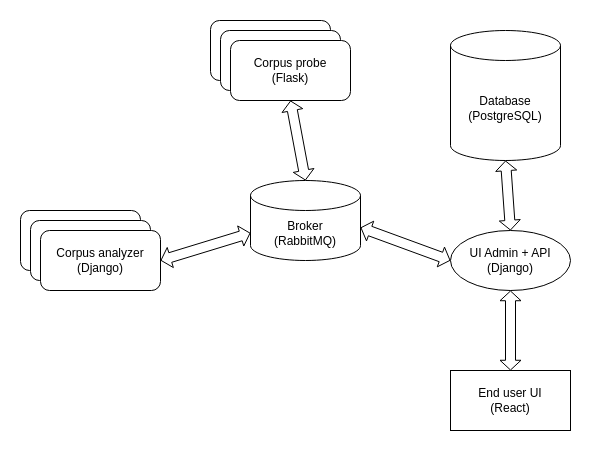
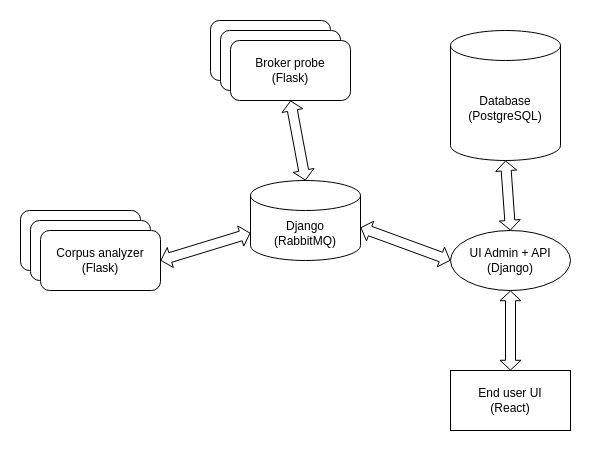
- <mxCell id="7" value="&lt;div&gt;Corpus probe&lt;/div&gt;&lt;div&gt;(Flask)&lt;br&gt;&lt;/div&gt;" style="rounded=1;whiteSpace=wrap;html=1;" vertex="1" parent="1"><mxGeometry x="230" y="40" width="120" height="60" as="geometry" /></mxCell>
+ <mxCell id="7" value="&lt;div&gt;Broker probe&lt;/div&gt;&lt;div&gt;(Flask)&lt;br&gt;&lt;/div&gt;" style="rounded=1;whiteSpace=wrap;html=1;" vertex="1" parent="1"><mxGeometry x="230" y="40" width="120" height="60" as="geometry" /></mxCell>
- <mxCell id="4" value="Broker&lt;br&gt;&lt;div&gt;(RabbitMQ)&lt;/div&gt;" style="shape=cylinder3;whiteSpace=wrap;html=1;boundedLbl=1;backgroundOutline=1;size=15;" vertex="1" parent="1"><mxGeometry x="250" y="180" width="110" height="80" as="geometry" /></mxCell>
+ <mxCell id="4" value="Django&lt;br&gt;&lt;div&gt;(RabbitMQ)&lt;/div&gt;" style="shape=cylinder3;whiteSpace=wrap;html=1;boundedLbl=1;backgroundOutline=1;size=15;" vertex="1" parent="1"><mxGeometry x="250" y="180" width="110" height="80" as="geometry" /></mxCell>
- <mxCell id="10" value="&lt;div&gt;Corpus analyzer&lt;br&gt;&lt;/div&gt;&lt;div&gt;(Django)&lt;br&gt;&lt;/div&gt;" style="rounded=1;whiteSpace=wrap;html=1;" vertex="1" parent="1"><mxGeometry x="40" y="230" width="120" height="60" as="geometry" /></mxCell>
+ <mxCell id="10" value="&lt;div&gt;Corpus analyzer&lt;br&gt;&lt;/div&gt;&lt;div&gt;(Flask)&lt;br&gt;&lt;/div&gt;" style="rounded=1;whiteSpace=wrap;html=1;" vertex="1" parent="1"><mxGeometry x="40" y="230" width="120" height="60" as="geometry" /></mxCell>
